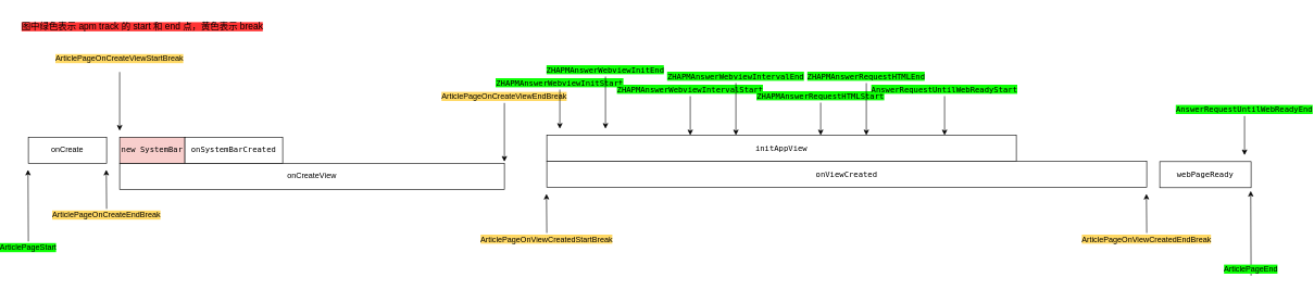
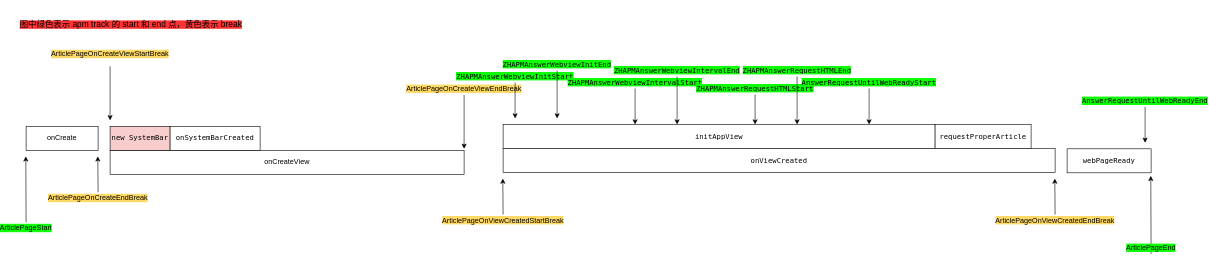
+ <mxCell id="8" value="&lt;pre&gt;requestProperArticle&lt;/pre&gt;" style="rounded=0;whiteSpace=wrap;html=1;" parent="1" vertex="1"><mxGeometry x="1555" y="207" width="160" height="40" as="geometry" /></mxCell>
